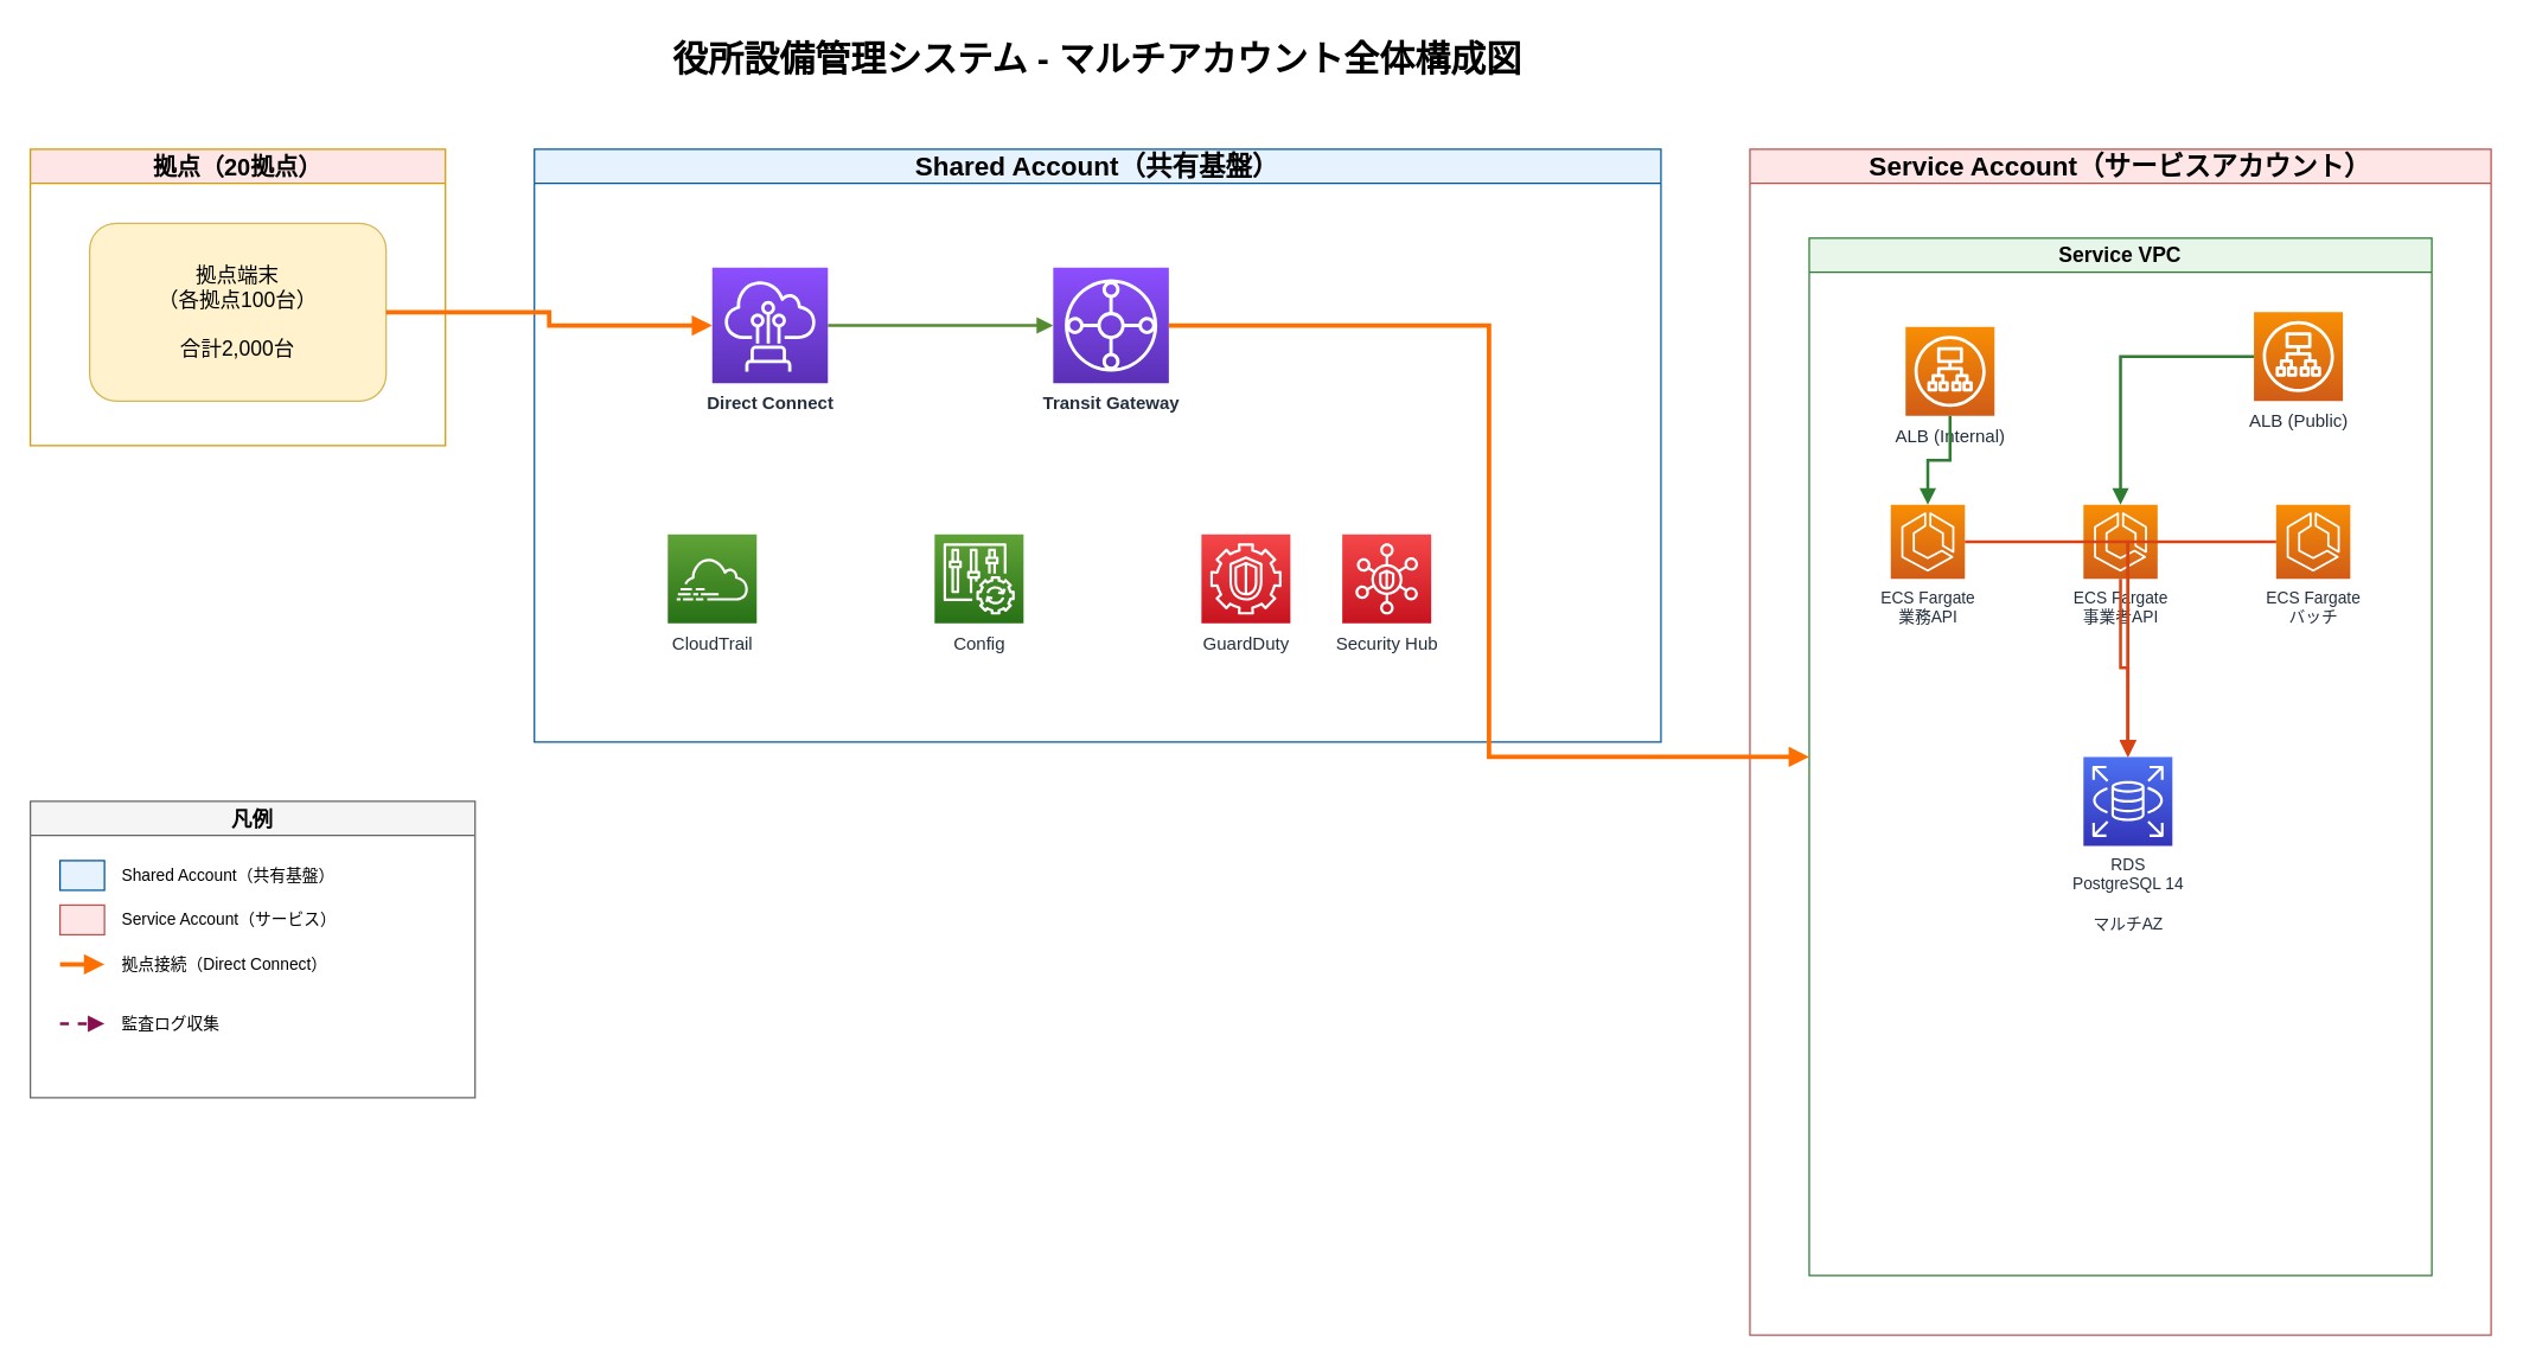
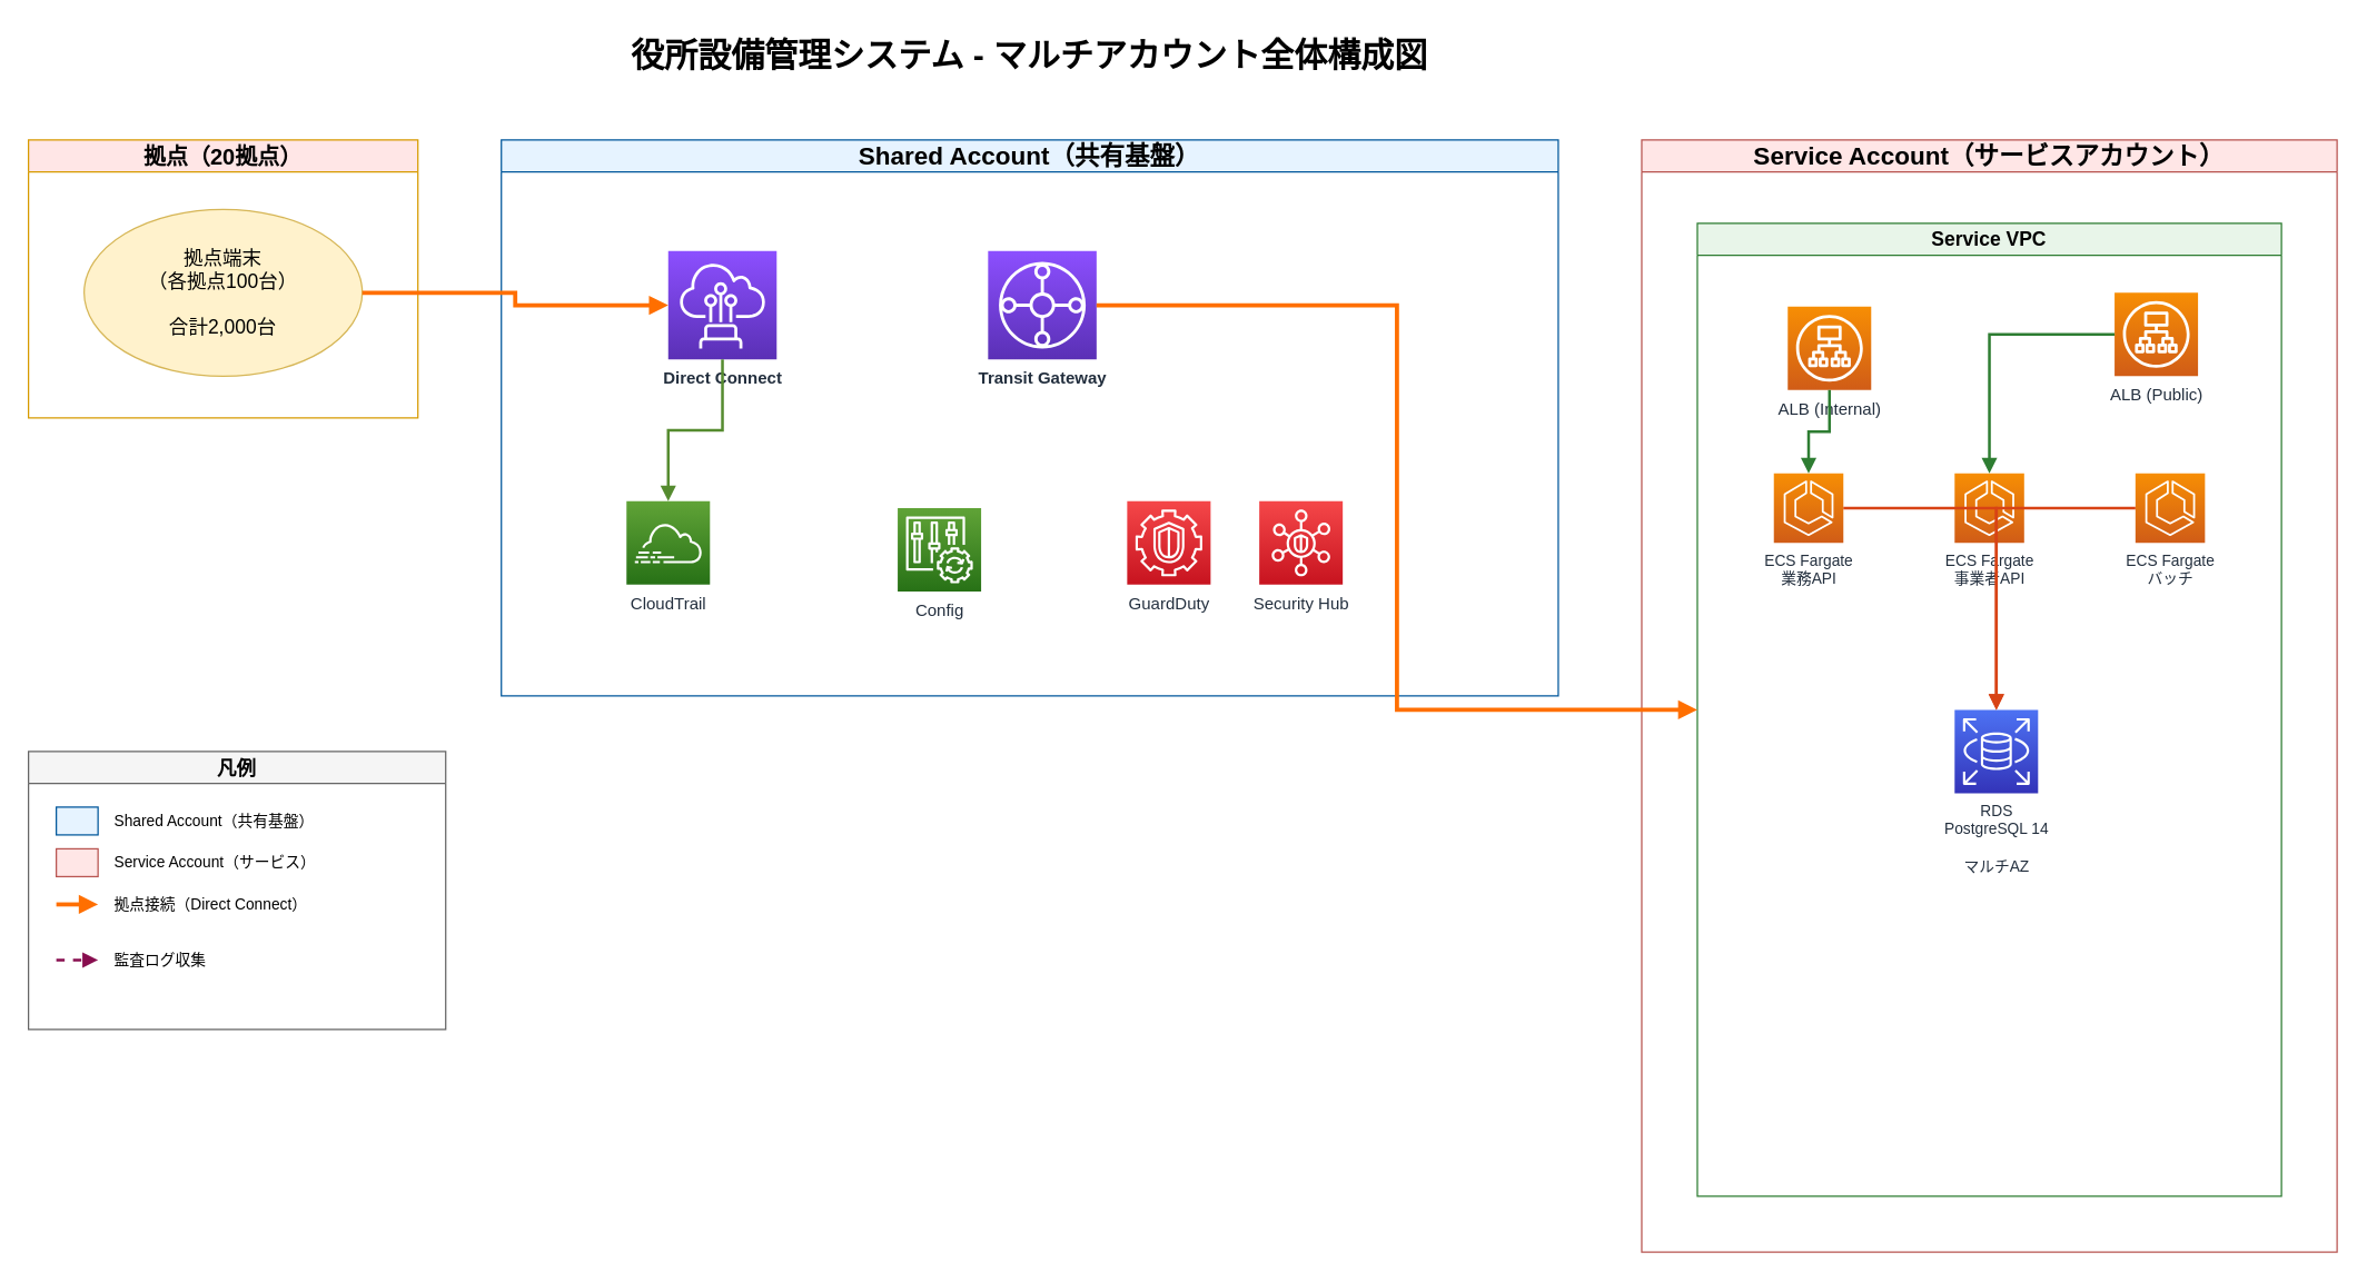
- <mxCell id="4" value="拠点端末&#10;（各拠点100台）&#10;&#10;合計2,000台" style="rounded=1;whiteSpace=wrap;html=1;fillColor=#fff2cc;strokeColor=#d6b656;fontSize=14;" vertex="1" parent="3"><mxGeometry x="40" y="50" width="200" height="120" as="geometry" /></mxCell>
+ <mxCell id="4" value="拠点端末&#10;（各拠点100台）&#10;&#10;合計2,000台" style="ellipse;whiteSpace=wrap;html=1;fillColor=#fff2cc;strokeColor=#d6b656;fontSize=14;" vertex="1" parent="3"><mxGeometry x="40" y="50" width="200" height="120" as="geometry" /></mxCell>
- <mxCell id="21" style="edgeStyle=orthogonalEdgeStyle;rounded=0;orthogonalLoop=1;jettySize=auto;html=1;strokeWidth=2;strokeColor=#558b2f;endArrow=block;endFill=1;" edge="1" parent="1" source="7" target="6"><mxGeometry relative="1" as="geometry" /></mxCell>
+ <mxCell id="21" style="edgeStyle=orthogonalEdgeStyle;rounded=0;orthogonalLoop=1;jettySize=auto;html=1;strokeWidth=2;strokeColor=#558b2f;endArrow=block;endFill=1;" edge="1" parent="1" source="7" target="8"><mxGeometry relative="1" as="geometry" /></mxCell>
- <mxCell id="9" value="Config" style="sketch=0;points=[[0,0,0],[0.25,0,0],[0.5,0,0],[0.75,0,0],[1,0,0],[0,1,0],[0.25,1,0],[0.5,1,0],[0.75,1,0],[1,1,0],[0,0.25,0],[0,0.5,0],[0,0.75,0],[1,0.25,0],[1,0.5,0],[1,0.75,0]];outlineConnect=0;fontColor=#232F3E;gradientColor=#60A337;gradientDirection=north;fillColor=#277116;strokeColor=#ffffff;dashed=0;verticalLabelPosition=bottom;verticalAlign=top;align=center;html=1;fontSize=12;fontStyle=0;aspect=fixed;shape=mxgraph.aws4.resourceIcon;resIcon=mxgraph.aws4.config;" vertex="1" parent="5"><mxGeometry x="270" y="260" width="60" height="60" as="geometry" /></mxCell>
+ <mxCell id="9" value="Config" style="sketch=0;points=[[0,0,0],[0.25,0,0],[0.5,0,0],[0.75,0,0],[1,0,0],[0,1,0],[0.25,1,0],[0.5,1,0],[0.75,1,0],[1,1,0],[0,0.25,0],[0,0.5,0],[0,0.75,0],[1,0.25,0],[1,0.5,0],[1,0.75,0]];outlineConnect=0;fontColor=#232F3E;gradientColor=#60A337;gradientDirection=north;fillColor=#277116;strokeColor=#ffffff;dashed=0;verticalLabelPosition=bottom;verticalAlign=top;align=center;html=1;fontSize=12;fontStyle=0;aspect=fixed;shape=mxgraph.aws4.resourceIcon;resIcon=mxgraph.aws4.config;" vertex="1" parent="5"><mxGeometry x="285" y="265" width="60" height="60" as="geometry" /></mxCell>
- <mxCell id="26" style="edgeStyle=orthogonalEdgeStyle;rounded=0;orthogonalLoop=1;jettySize=auto;html=1;strokeWidth=2;strokeColor=#d84315;endArrow=block;endFill=1;" edge="1" parent="1" source="17" target="19"><mxGeometry relative="1" as="geometry" /></mxCell>
